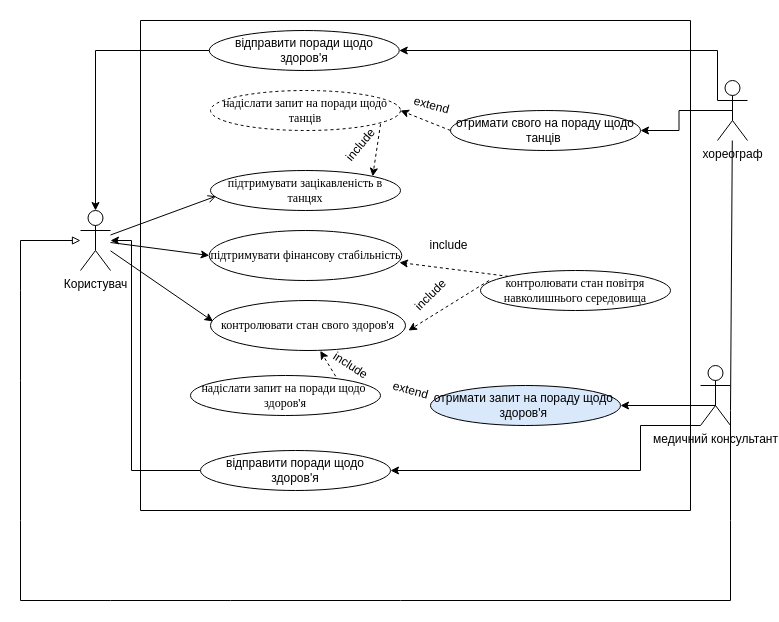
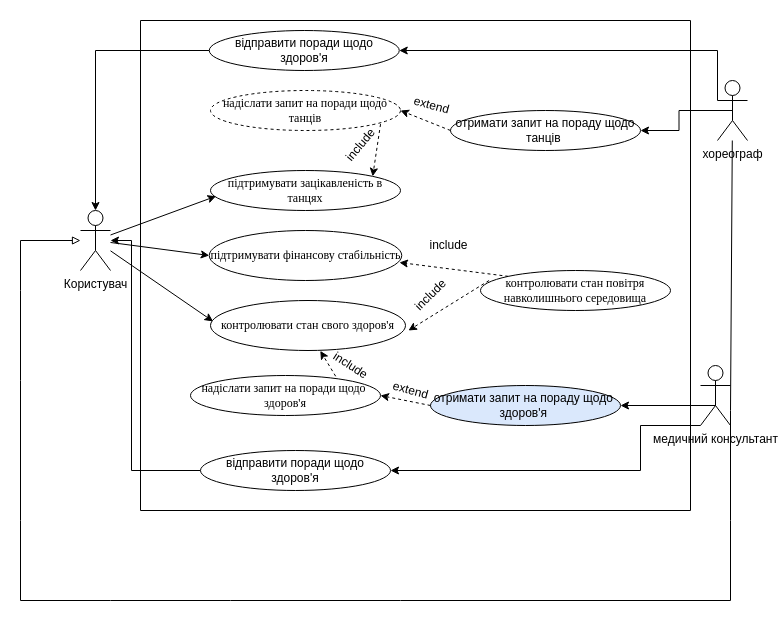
- <mxCell id="28" value="отримати свого на пораду щодо танців&amp;nbsp;" style="ellipse;whiteSpace=wrap;html=1;" parent="1" vertex="1"><mxGeometry x="450" y="110" width="190" height="40" as="geometry" /></mxCell>
+ <mxCell id="28" value="отримати запит на пораду щодо танців&amp;nbsp;" style="ellipse;whiteSpace=wrap;html=1;" parent="1" vertex="1"><mxGeometry x="450" y="110" width="190" height="40" as="geometry" /></mxCell>
- <mxCell id="12" value="" style="endArrow=open;html=1;rounded=0;entryX=0.029;entryY=0.643;entryDx=0;entryDy=0;entryPerimeter=0;" parent="1" source="2" target="3" edge="1"><mxGeometry width="50" height="50" relative="1" as="geometry"><mxPoint x="290" y="300" as="sourcePoint" /><mxPoint x="340" y="250" as="targetPoint" /></mxGeometry></mxCell>
+ <mxCell id="12" value="" style="endArrow=classic;html=1;rounded=0;entryX=0.029;entryY=0.643;entryDx=0;entryDy=0;entryPerimeter=0;" parent="1" source="2" target="3" edge="1"><mxGeometry width="50" height="50" relative="1" as="geometry"><mxPoint x="290" y="300" as="sourcePoint" /><mxPoint x="340" y="250" as="targetPoint" /></mxGeometry></mxCell>
+ <mxCell id="32" value="" style="endArrow=classic;html=1;rounded=0;exitX=0;exitY=0.5;exitDx=0;exitDy=0;entryX=1;entryY=0.5;entryDx=0;entryDy=0;dashed=1;" parent="1" source="27" target="16" edge="1"><mxGeometry width="50" height="50" relative="1" as="geometry"><mxPoint x="430" y="135" as="sourcePoint" /><mxPoint x="480" y="150" as="targetPoint" /><Array as="points" /></mxGeometry></mxCell>
